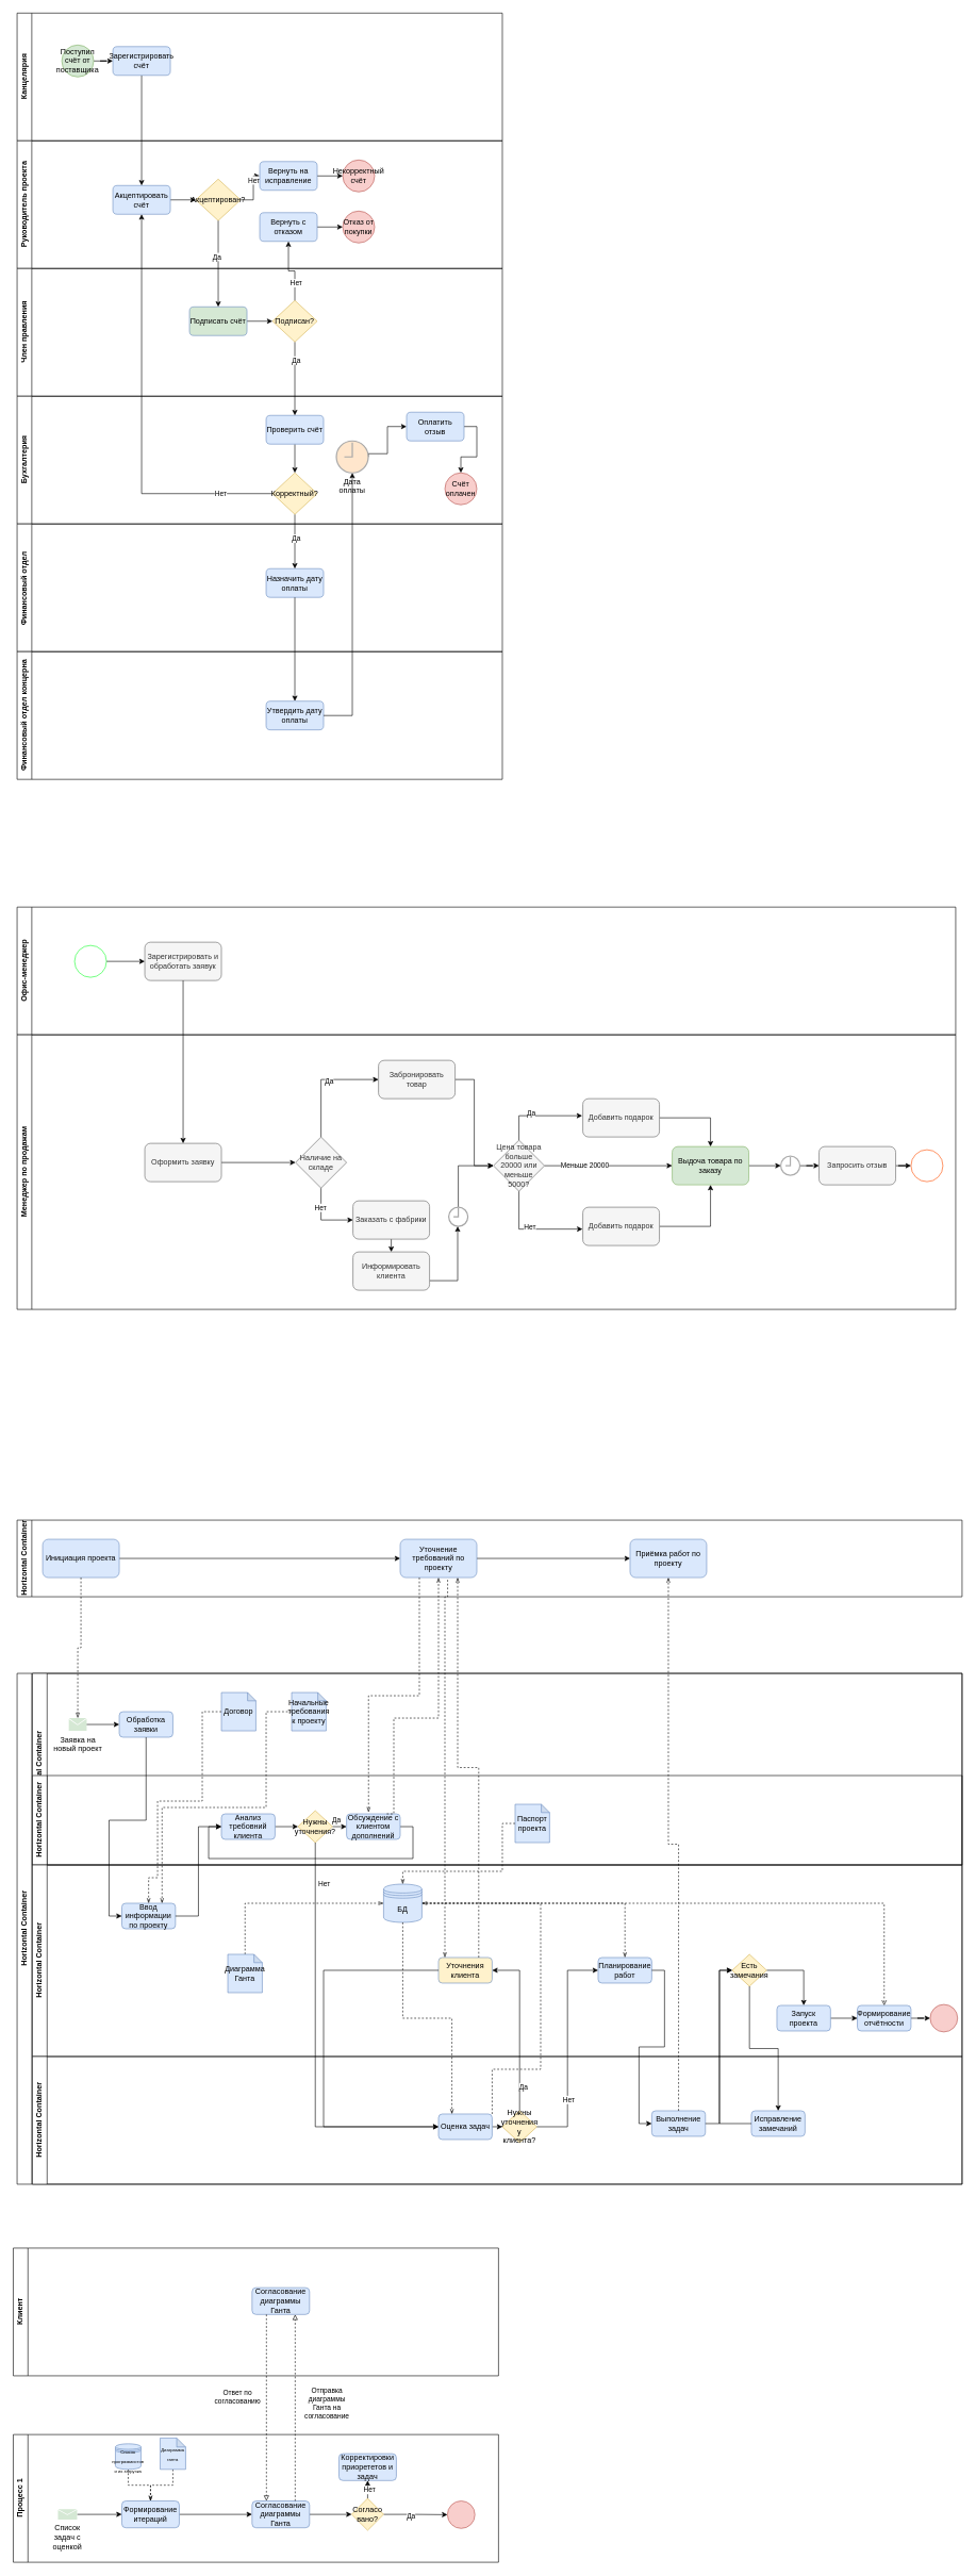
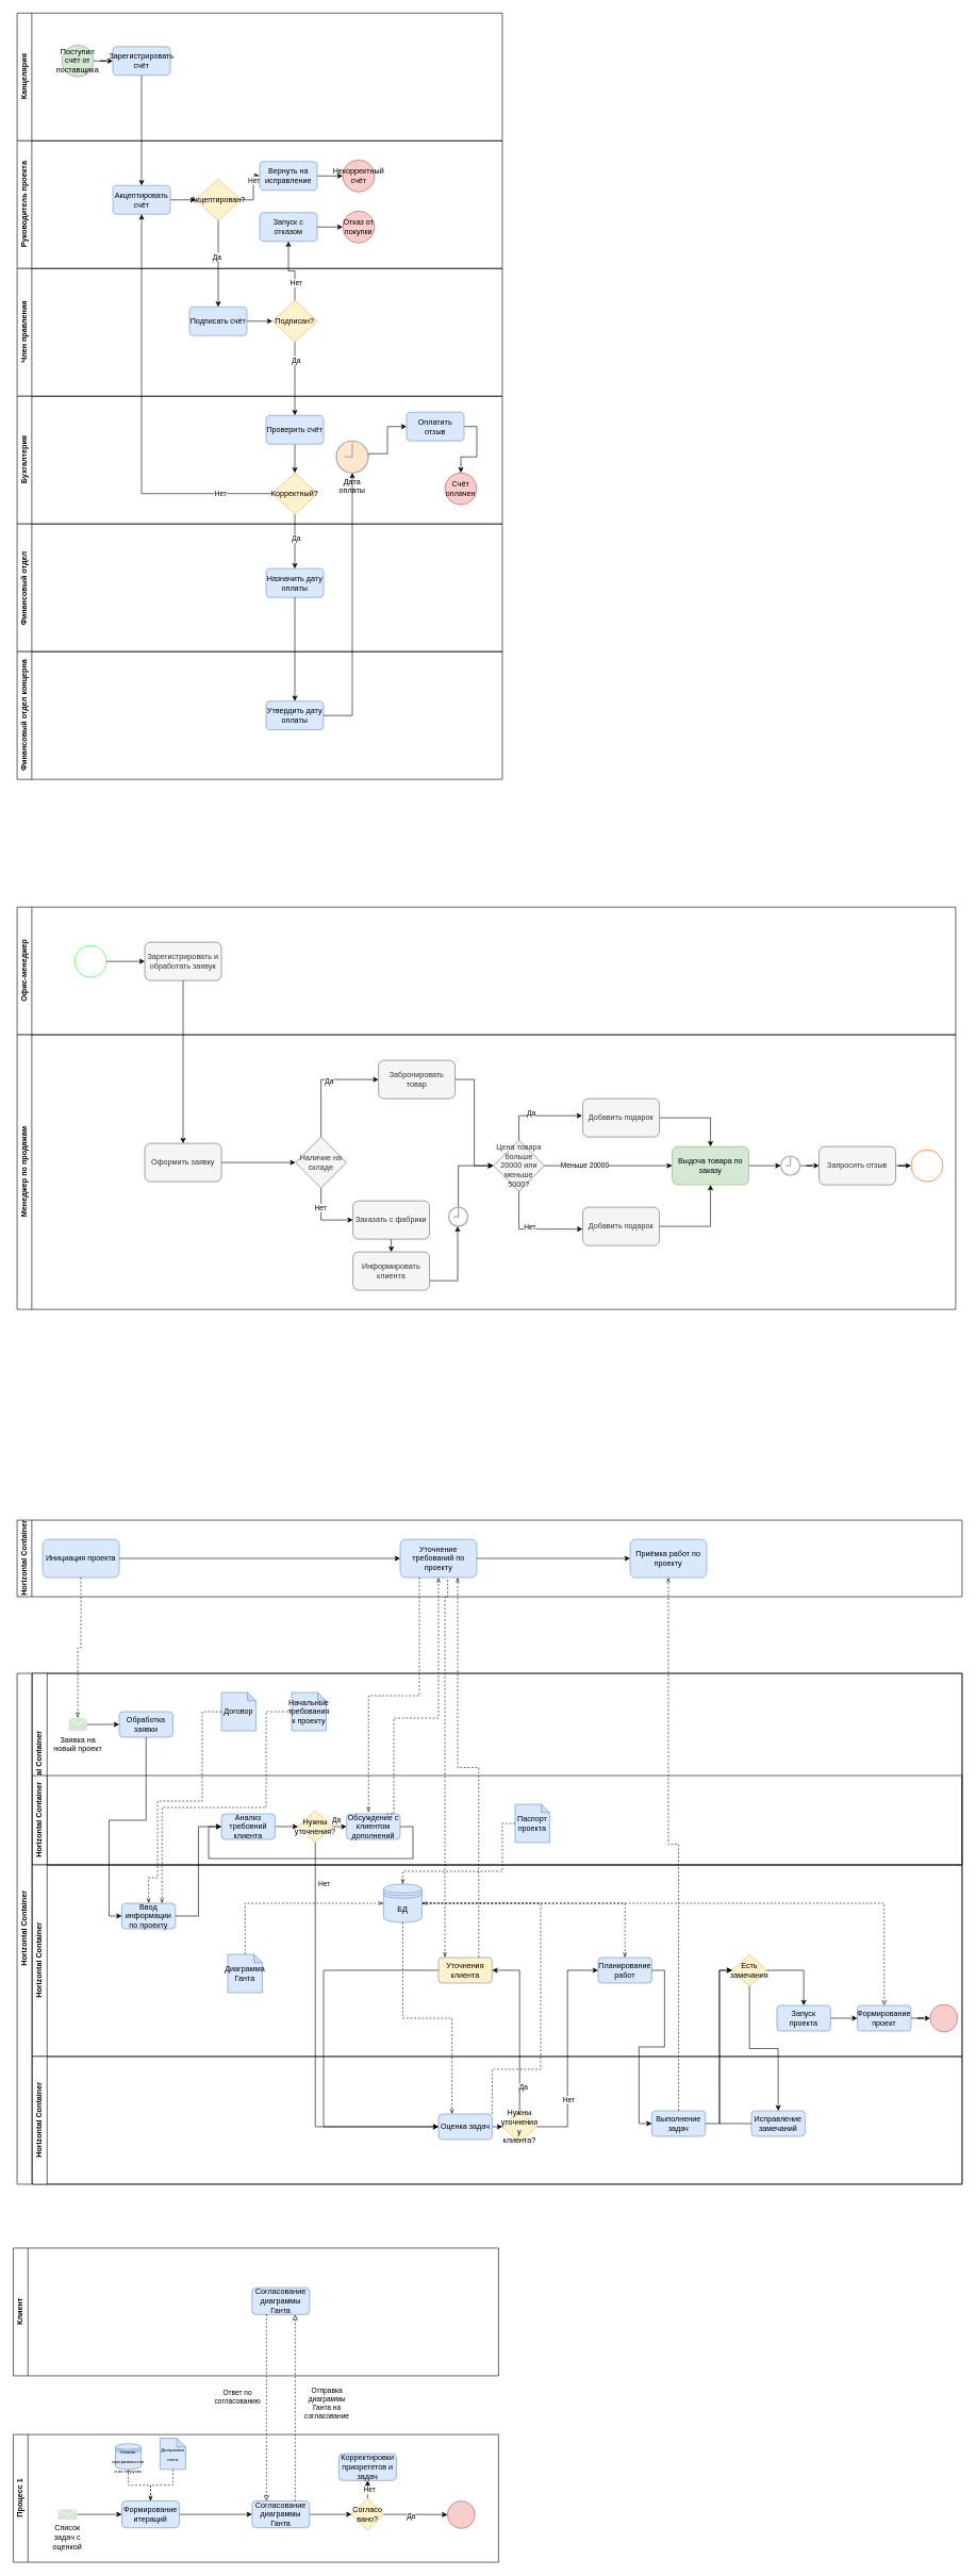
- <mxCell id="14" value="Вернуть с отказом" style="rounded=1;whiteSpace=wrap;html=1;fillColor=#dae8fc;strokeColor=#6c8ebf;" vertex="1" parent="3"><mxGeometry x="380" y="112.5" width="90" height="45" as="geometry" /></mxCell>
+ <mxCell id="14" value="Запуск с отказом" style="rounded=1;whiteSpace=wrap;html=1;fillColor=#dae8fc;strokeColor=#6c8ebf;" vertex="1" parent="3"><mxGeometry x="380" y="112.5" width="90" height="45" as="geometry" /></mxCell>
- <mxCell id="37" value="Подписать счёт" style="rounded=1;whiteSpace=wrap;html=1;fillColor=#d5e8d4;strokeColor=#6c8ebf;" vertex="1" parent="19"><mxGeometry x="270" y="60" width="90" height="45" as="geometry" /></mxCell>
+ <mxCell id="37" value="Подписать счёт" style="rounded=1;whiteSpace=wrap;html=1;fillColor=#dae8fc;strokeColor=#6c8ebf;" vertex="1" parent="19"><mxGeometry x="270" y="60" width="90" height="45" as="geometry" /></mxCell>
- <mxCell id="141" value="Формирование отчётности" style="rounded=1;whiteSpace=wrap;html=1;fillColor=#dae8fc;strokeColor=#6c8ebf;" vertex="1" parent="132"><mxGeometry x="1292" y="220" width="84" height="40" as="geometry" /></mxCell>
+ <mxCell id="141" value="Формирование проект" style="rounded=1;whiteSpace=wrap;html=1;fillColor=#dae8fc;strokeColor=#6c8ebf;" vertex="1" parent="132"><mxGeometry x="1292" y="220" width="84" height="40" as="geometry" /></mxCell>
